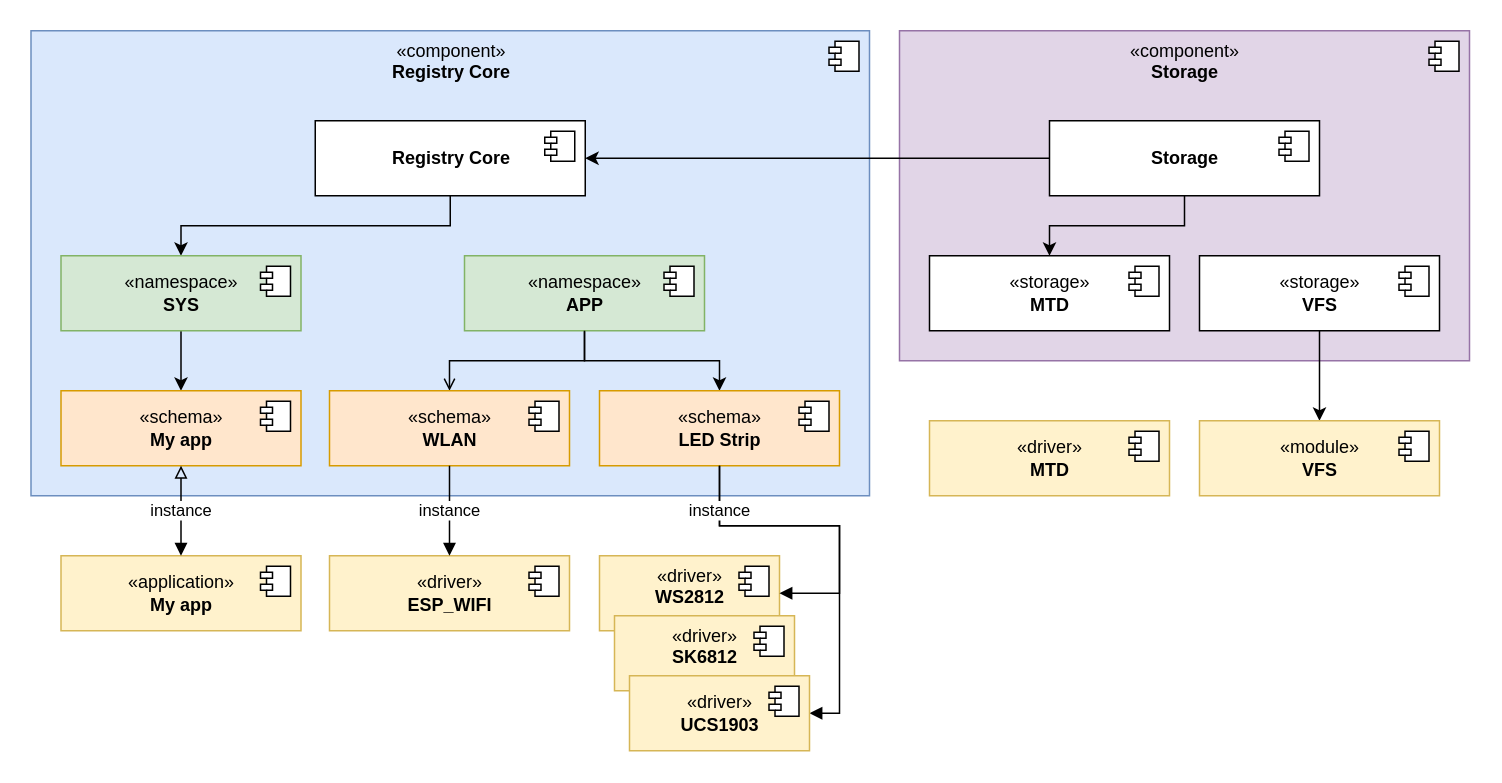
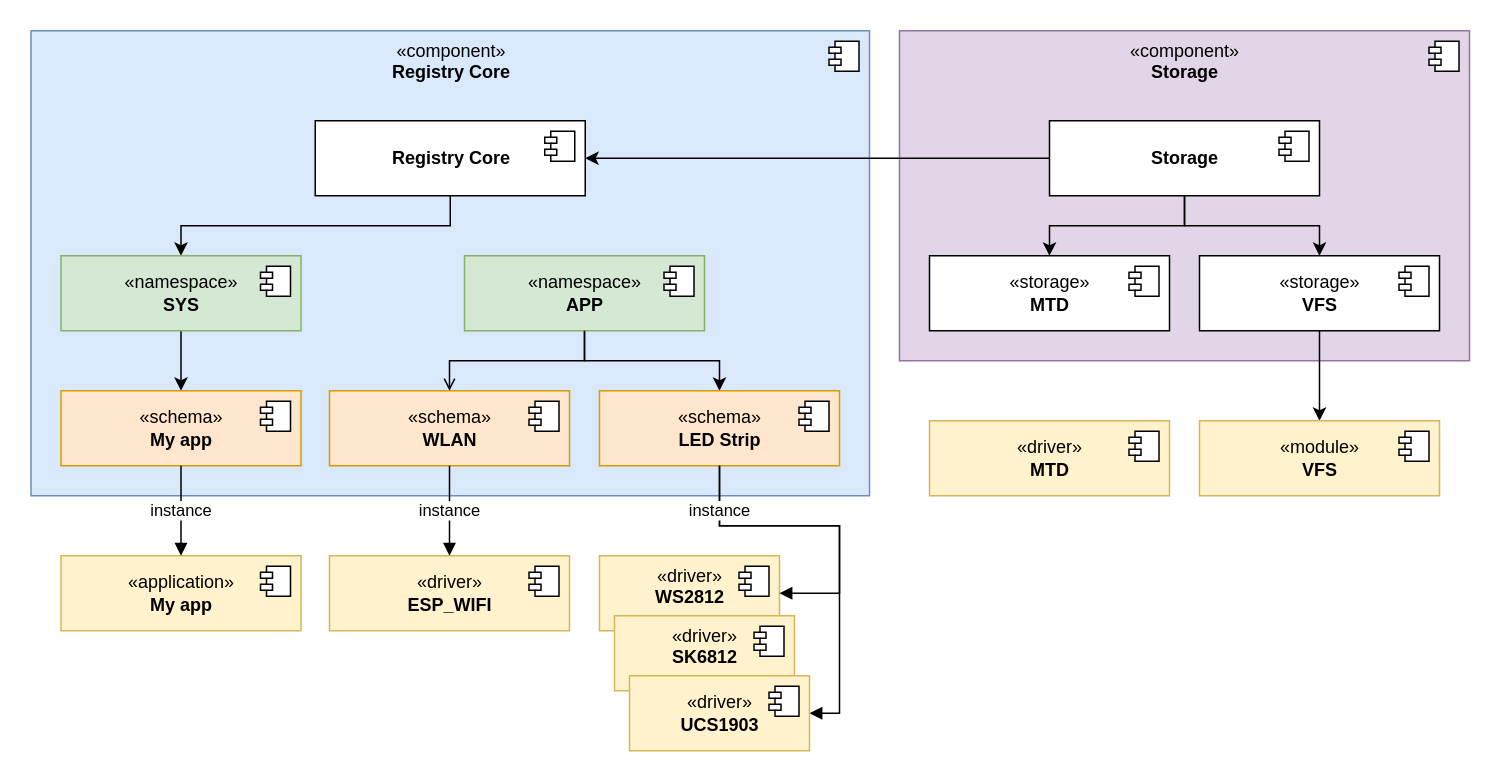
+ <mxCell id="43" style="edgeStyle=elbowEdgeStyle;rounded=0;elbow=vertical;html=1;" parent="1" source="44" target="19" edge="1"><mxGeometry relative="1" as="geometry" /></mxCell>
- <mxCell id="27" value="instance" style="endArrow=block;startArrow=block;endFill=0;startFill=1;html=1;edgeStyle=orthogonalEdgeStyle;rounded=0;" parent="1" source="16" target="7" edge="1"><mxGeometry width="160" relative="1" as="geometry"><mxPoint x="570" y="530" as="sourcePoint" /><mxPoint x="120" y="340" as="targetPoint" /><Array as="points" /><mxPoint as="offset" /></mxGeometry></mxCell>
+ <mxCell id="27" value="instance" style="endArrow=none;startArrow=block;endFill=0;startFill=1;html=1;edgeStyle=orthogonalEdgeStyle;rounded=0;" parent="1" source="16" target="7" edge="1"><mxGeometry width="160" relative="1" as="geometry"><mxPoint x="570" y="530" as="sourcePoint" /><mxPoint x="120" y="340" as="targetPoint" /><Array as="points" /><mxPoint as="offset" /></mxGeometry></mxCell>
